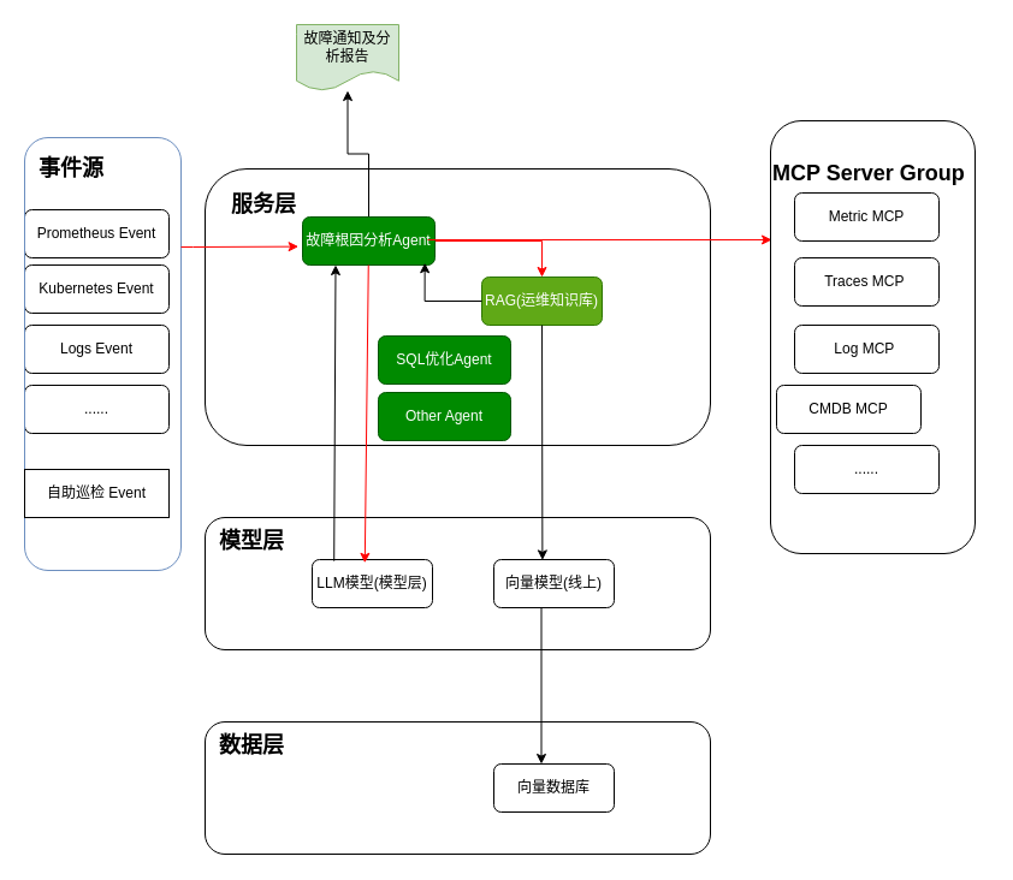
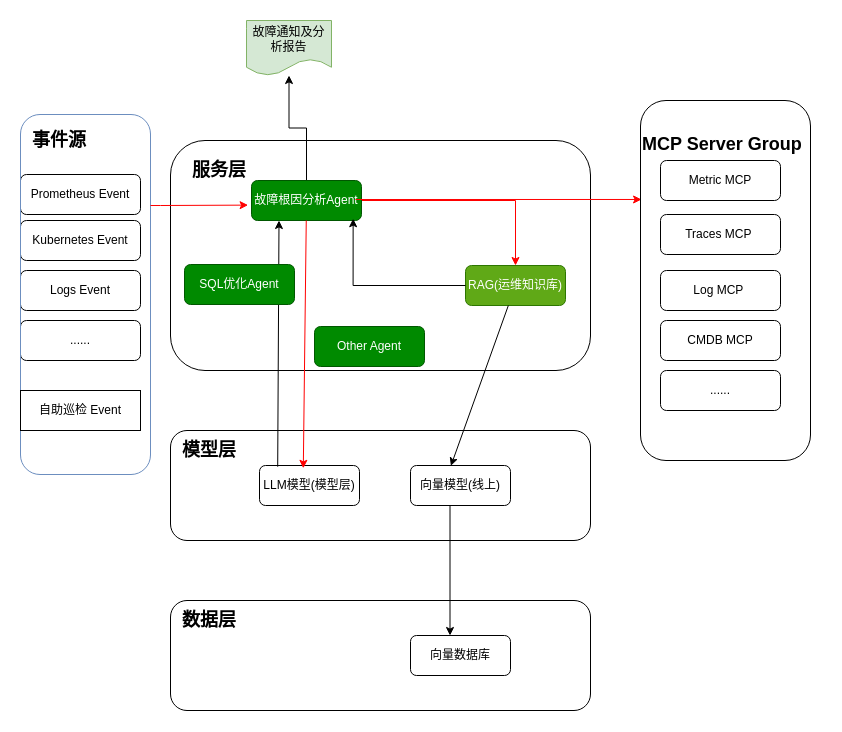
- <mxCell id="21" value="RAG(运维知识库)" style="rounded=1;whiteSpace=wrap;html=1;fontSize=12;glass=0;strokeWidth=1;shadow=0;fillColor=#60a917;fontColor=#ffffff;strokeColor=#2D7600;" parent="1" vertex="1"><mxGeometry x="400" y="230" width="100" height="40" as="geometry" /></mxCell>
+ <mxCell id="21" value="RAG(运维知识库)" style="rounded=1;whiteSpace=wrap;html=1;fontSize=12;glass=0;strokeWidth=1;shadow=0;fillColor=#60a917;fontColor=#ffffff;strokeColor=#2D7600;" parent="1" vertex="1"><mxGeometry x="465" y="265" width="100" height="40" as="geometry" /></mxCell>
- <mxCell id="36" value="SQL优化Agent" style="rounded=1;whiteSpace=wrap;html=1;fontSize=12;glass=0;strokeWidth=1;shadow=0;fillColor=#008a00;fontColor=#ffffff;strokeColor=#005700;" parent="1" vertex="1"><mxGeometry x="314" y="279" width="110" height="40" as="geometry" /></mxCell>
+ <mxCell id="36" value="SQL优化Agent" style="rounded=1;whiteSpace=wrap;html=1;fontSize=12;glass=0;strokeWidth=1;shadow=0;fillColor=#008a00;fontColor=#ffffff;strokeColor=#005700;" parent="1" vertex="1"><mxGeometry x="184" y="264" width="110" height="40" as="geometry" /></mxCell>
- <mxCell id="30" value="CMDB MCP" style="rounded=1;whiteSpace=wrap;html=1;fontSize=12;glass=0;strokeWidth=1;shadow=0;" parent="1" vertex="1"><mxGeometry x="645" y="320" width="120" height="40" as="geometry" /></mxCell>
+ <mxCell id="30" value="CMDB MCP" style="rounded=1;whiteSpace=wrap;html=1;fontSize=12;glass=0;strokeWidth=1;shadow=0;" parent="1" vertex="1"><mxGeometry x="660" y="320" width="120" height="40" as="geometry" /></mxCell>
